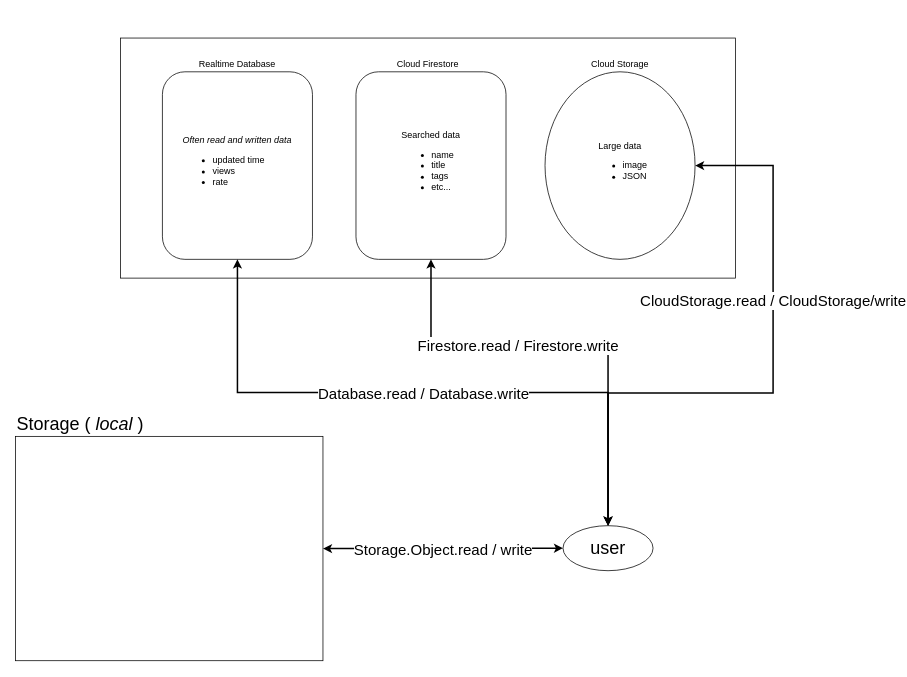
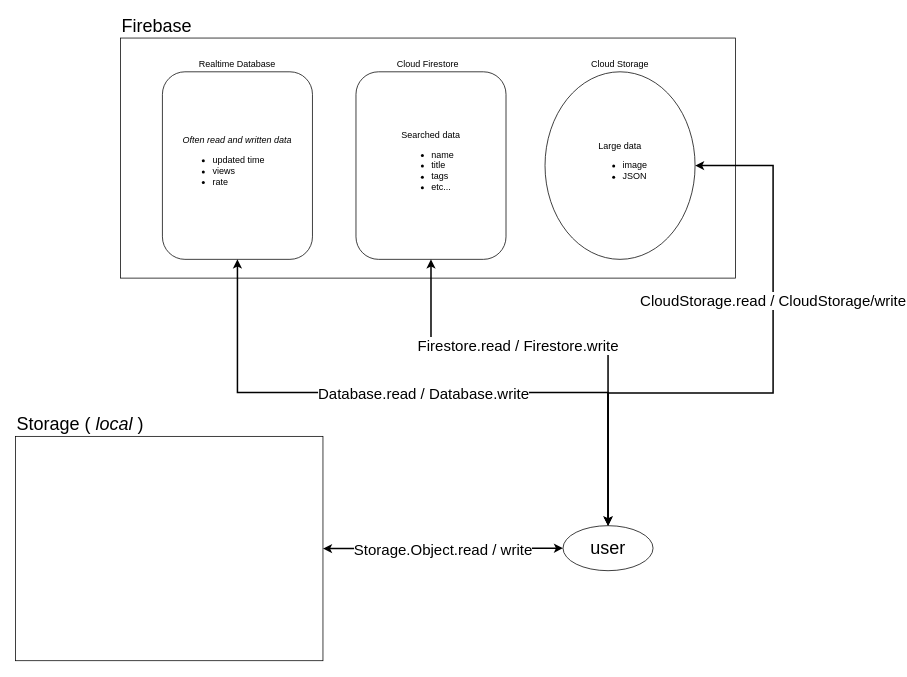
+ <mxCell id="4" value="&lt;font style=&quot;font-size: 24px&quot;&gt;Firebase&lt;/font&gt;" style="text;html=1;strokeColor=none;fillColor=none;align=left;verticalAlign=middle;whiteSpace=wrap;rounded=0;" vertex="1" parent="2"><mxGeometry width="820" height="30" as="geometry" /></mxCell>
